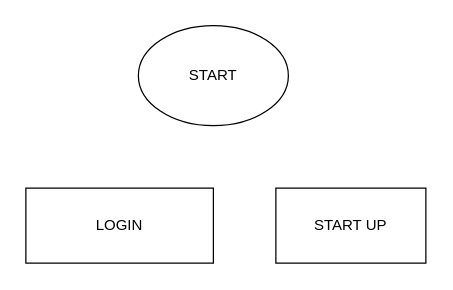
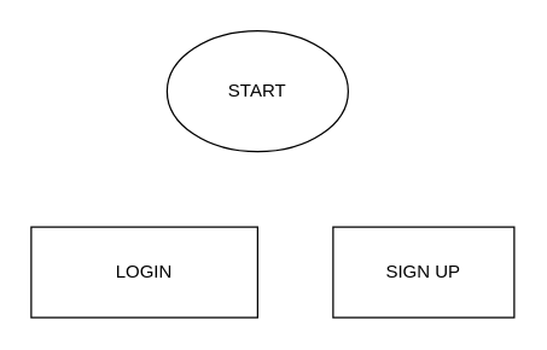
- <mxCell id="4" value="START UP" style="rounded=0;whiteSpace=wrap;html=1;" vertex="1" parent="1"><mxGeometry x="220" y="150" width="120" height="60" as="geometry" /></mxCell>
+ <mxCell id="4" value="SIGN UP" style="rounded=0;whiteSpace=wrap;html=1;" vertex="1" parent="1"><mxGeometry x="220" y="150" width="120" height="60" as="geometry" /></mxCell>
